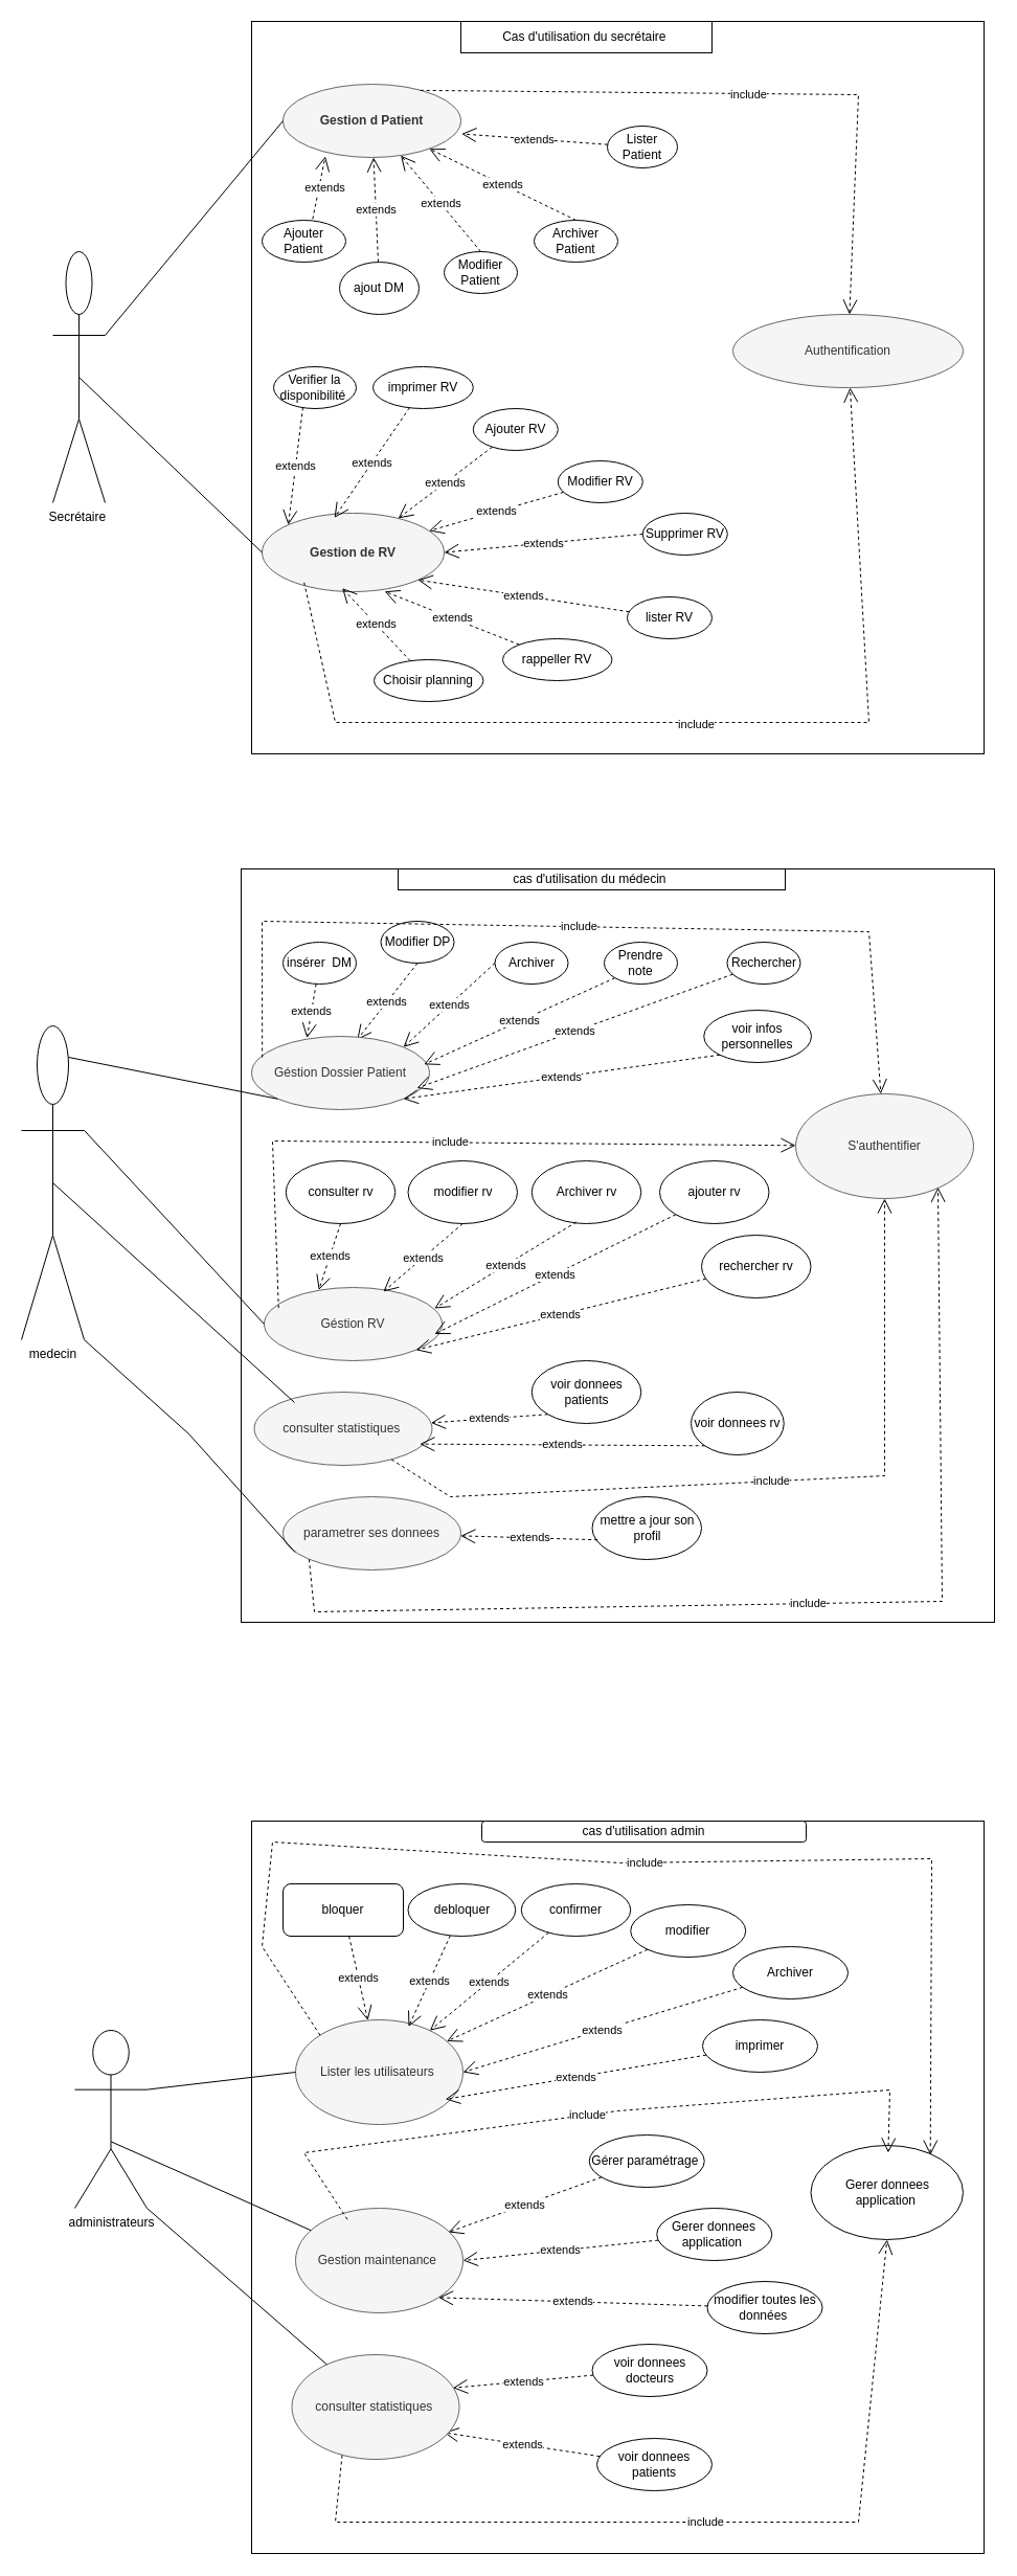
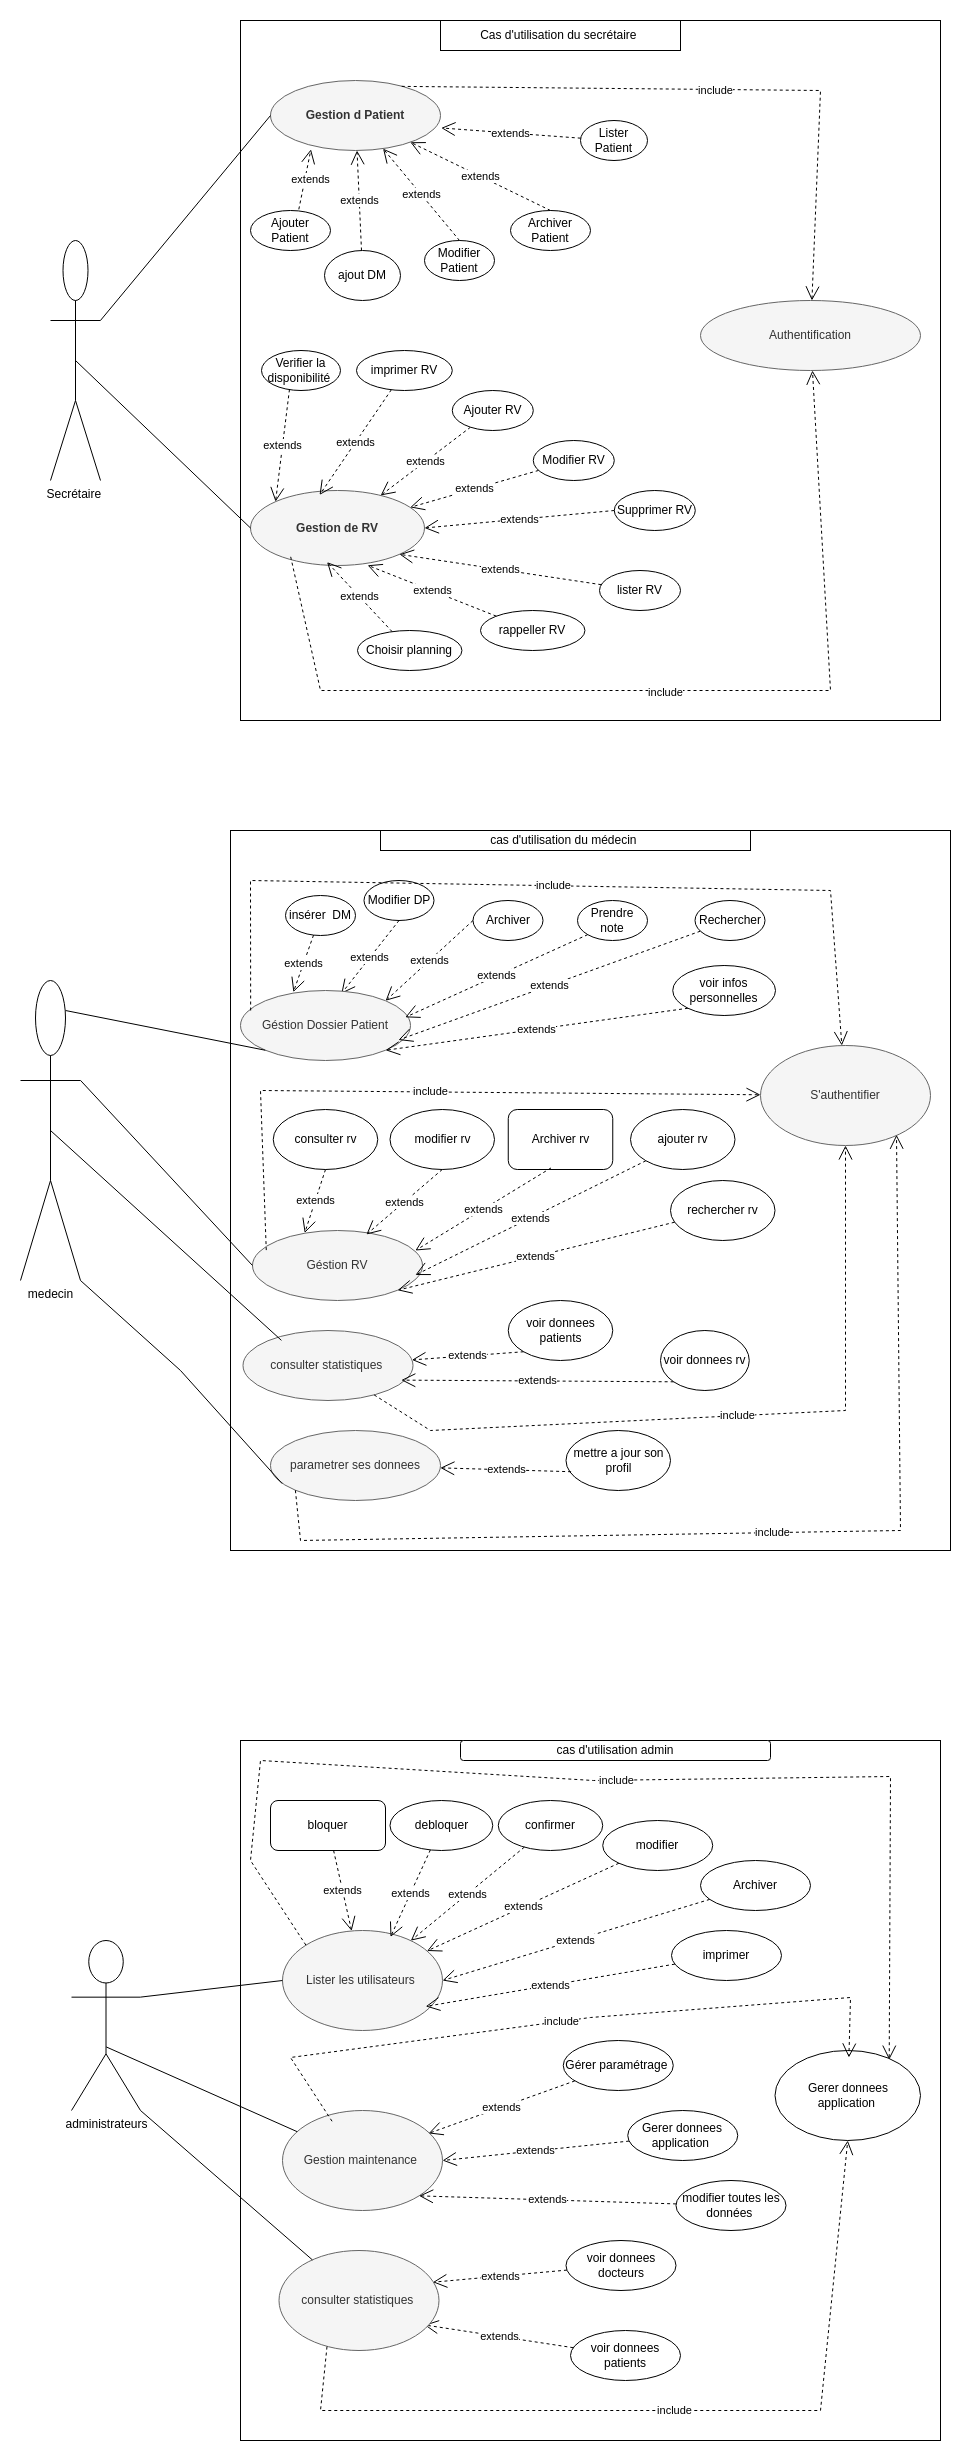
- <mxCell id="36" value="insérer&amp;nbsp; DM" style="ellipse;whiteSpace=wrap;html=1;" parent="1" vertex="1"><mxGeometry x="270" y="900" width="70" height="40" as="geometry" /></mxCell>
+ <mxCell id="36" value="insérer&amp;nbsp; DM" style="ellipse;whiteSpace=wrap;html=1;" parent="1" vertex="1"><mxGeometry x="285" y="895" width="70" height="40" as="geometry" /></mxCell>
- <mxCell id="57" value="Archiver rv" style="ellipse;whiteSpace=wrap;html=1;" parent="1" vertex="1"><mxGeometry x="507.75" y="1109" width="104.5" height="60" as="geometry" /></mxCell>
+ <mxCell id="57" value="Archiver rv" style="whiteSpace=wrap;html=1;rounded=1;" parent="1" vertex="1"><mxGeometry x="507.75" y="1109" width="104.5" height="60" as="geometry" /></mxCell>
